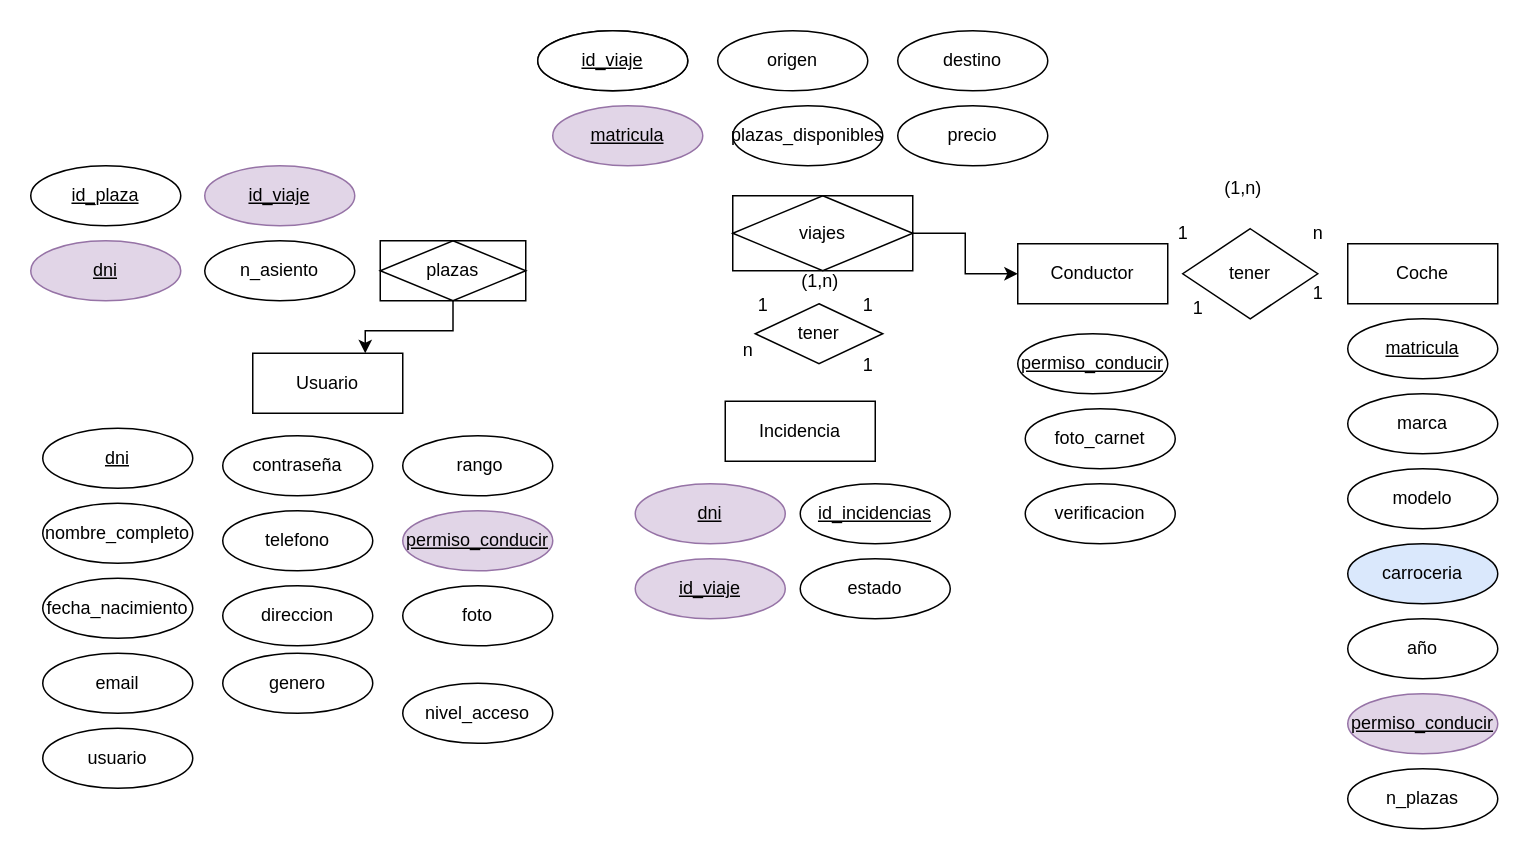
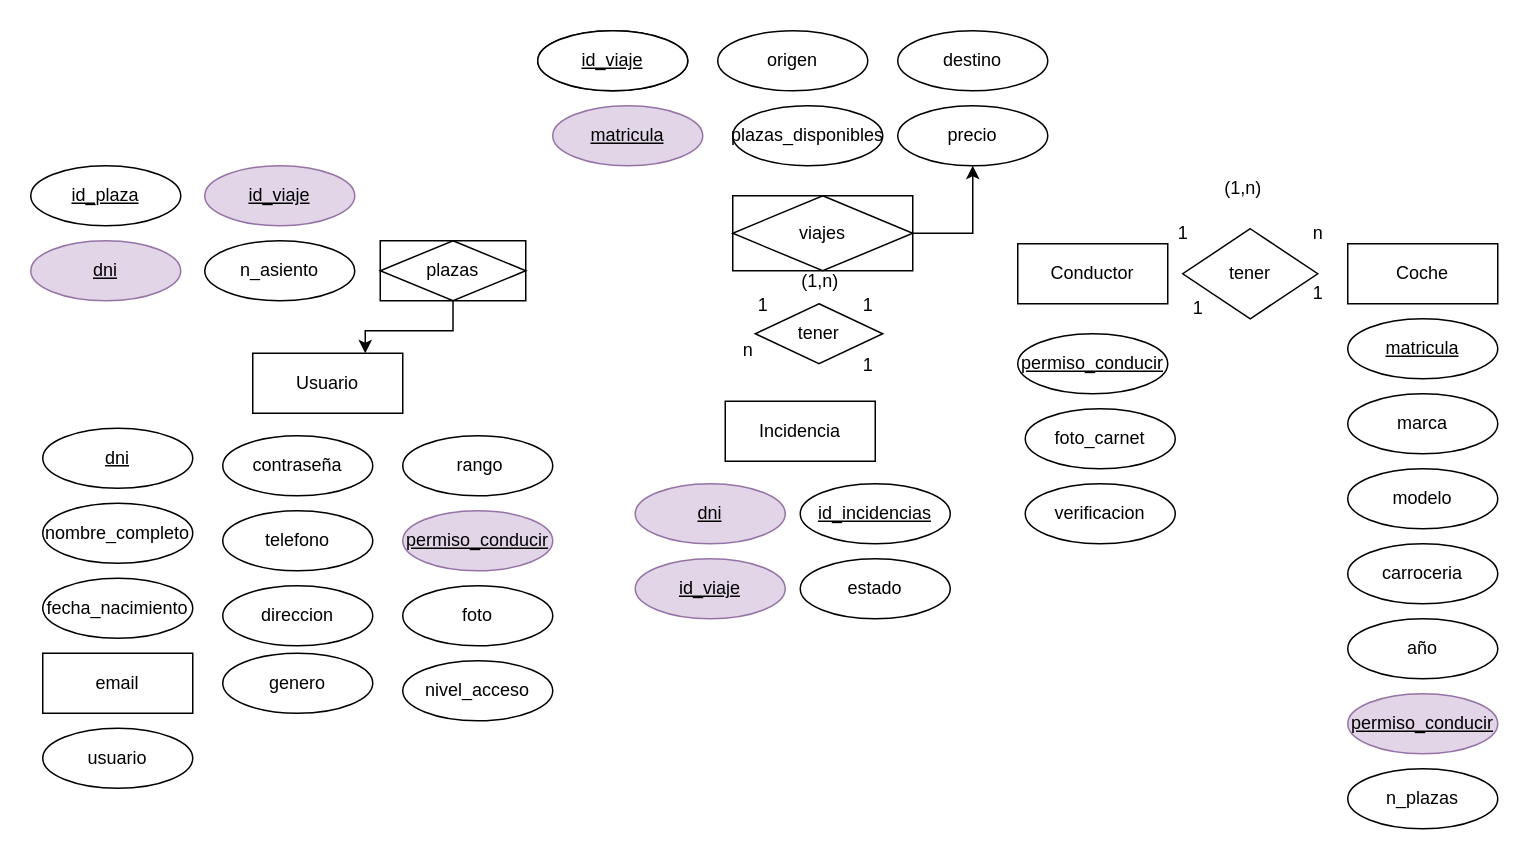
- <mxCell id="45" style="edgeStyle=orthogonalEdgeStyle;rounded=0;orthogonalLoop=1;jettySize=auto;html=1;exitX=1;exitY=0.5;exitDx=0;exitDy=0;entryX=0;entryY=0.5;entryDx=0;entryDy=0;" edge="1" parent="1" source="46" target="3"><mxGeometry relative="1" as="geometry" /></mxCell>
+ <mxCell id="45" style="edgeStyle=orthogonalEdgeStyle;rounded=0;orthogonalLoop=1;jettySize=auto;html=1;exitX=1;exitY=0.5;exitDx=0;exitDy=0;" edge="1" parent="1" source="46" target="38"><mxGeometry relative="1" as="geometry" /></mxCell>
- <mxCell id="19" value="carroceria" style="ellipse;whiteSpace=wrap;html=1;align=center;fillColor=#dae8fc;" parent="1" vertex="1"><mxGeometry x="898" y="362" width="100" height="40" as="geometry" /></mxCell>
+ <mxCell id="19" value="carroceria" style="ellipse;whiteSpace=wrap;html=1;align=center;" parent="1" vertex="1"><mxGeometry x="898" y="362" width="100" height="40" as="geometry" /></mxCell>
- <mxCell id="7" value="email" style="ellipse;whiteSpace=wrap;html=1;align=center;" parent="1" vertex="1"><mxGeometry x="28" y="435" width="100" height="40" as="geometry" /></mxCell>
+ <mxCell id="7" value="email" style="whiteSpace=wrap;html=1;align=center;rounded=0;" parent="1" vertex="1"><mxGeometry x="28" y="435" width="100" height="40" as="geometry" /></mxCell>
- <mxCell id="32" value="nivel_acceso" style="ellipse;whiteSpace=wrap;html=1;align=center;" parent="1" vertex="1"><mxGeometry x="268" y="455" width="100" height="40" as="geometry" /></mxCell>
+ <mxCell id="32" value="nivel_acceso" style="ellipse;whiteSpace=wrap;html=1;align=center;" parent="1" vertex="1"><mxGeometry x="268" y="440" width="100" height="40" as="geometry" /></mxCell>
